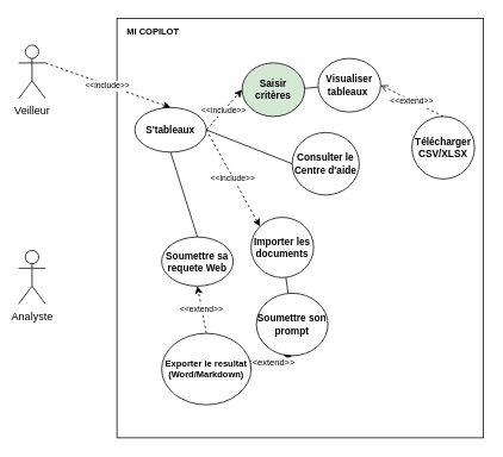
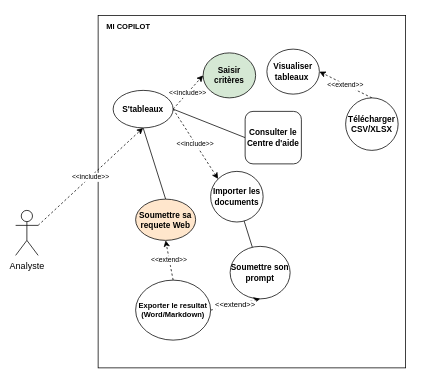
- <mxCell id="4" value="Veilleur" style="shape=umlActor;verticalLabelPosition=bottom;verticalAlign=top;html=1;outlineConnect=0;" parent="1" vertex="1"><mxGeometry x="20" y="50" width="30" height="60" as="geometry" /></mxCell>
- <mxCell id="3" value="&lt;&lt;include&gt;&gt;" style="edgeStyle=none;exitX=1;exitY=0.333;exitDx=0;exitDy=0;exitPerimeter=0;entryX=0.5;entryY=0;entryDx=0;entryDy=0;labelBorderColor=none;dashed=1;fontSize=9;" parent="1" source="4" target="11" edge="1"><mxGeometry x="-0.006" relative="1" as="geometry"><mxPoint as="offset" /></mxGeometry></mxCell>
- <mxCell id="19" value="" style="edgeStyle=none;html=1;endArrow=none;endFill=0;" edge="1" parent="1" source="20" target="22"><mxGeometry relative="1" as="geometry" /></mxCell>
- <mxCell id="21" value="&lt;&lt;extend&gt;&gt;" style="edgeStyle=none;exitX=0.5;exitY=0;exitDx=0;exitDy=0;entryX=1;entryY=0.5;entryDx=0;entryDy=0;dashed=1;fontSize=9;endArrow=open;" edge="1" parent="1" source="23" target="22"><mxGeometry relative="1" as="geometry" /></mxCell>
+ <mxCell id="21" value="&lt;&lt;extend&gt;&gt;" style="edgeStyle=none;exitX=0.5;exitY=0;exitDx=0;exitDy=0;entryX=1;entryY=0.5;entryDx=0;entryDy=0;dashed=1;fontSize=9;" edge="1" parent="1" source="23" target="22"><mxGeometry relative="1" as="geometry" /></mxCell>
- <mxCell id="25" value="Consulter le Centre d'aide" style="ellipse;whiteSpace=wrap;html=1;fontStyle=1;fontSize=11;" vertex="1" parent="1"><mxGeometry x="326" y="148" width="75" height="70" as="geometry" /></mxCell>
+ <mxCell id="25" value="Consulter le Centre d'aide" style="whiteSpace=wrap;html=1;fontStyle=1;fontSize=11;rounded=1;" vertex="1" parent="1"><mxGeometry x="326" y="148" width="75" height="70" as="geometry" /></mxCell>
+ <mxCell id="5" value="&lt;&lt;include&gt;&gt;" style="edgeStyle=none;exitX=1;exitY=0.333;exitDx=0;exitDy=0;exitPerimeter=0;entryX=0.5;entryY=1;entryDx=0;entryDy=0;dashed=1;fontSize=9;" parent="1" source="6" target="11" edge="1"><mxGeometry x="0.002" relative="1" as="geometry"><mxPoint x="110" y="192.17" as="sourcePoint" /><mxPoint x="180" y="179.996" as="targetPoint" /><mxPoint as="offset" /></mxGeometry></mxCell>
- <mxCell id="14" value="Importer les documents" style="ellipse;whiteSpace=wrap;html=1;fontStyle=1;fontSize=11;" parent="1" vertex="1"><mxGeometry x="280" y="243" width="70" height="67.5" as="geometry" /></mxCell>
+ <mxCell id="14" value="Importer les documents" style="ellipse;whiteSpace=wrap;html=1;fontStyle=1;fontSize=11;" parent="1" vertex="1"><mxGeometry x="280" y="228" width="70" height="67.5" as="geometry" /></mxCell>
- <mxCell id="12" value="Soumettre sa requete Web" style="ellipse;whiteSpace=wrap;html=1;fontSize=11;fontStyle=1" parent="1" vertex="1"><mxGeometry x="180" y="265" width="80" height="55" as="geometry" /></mxCell>
+ <mxCell id="12" value="Soumettre sa requete Web" style="ellipse;whiteSpace=wrap;html=1;fontSize=11;fontStyle=1;fillColor=#ffe6cc;" parent="1" vertex="1"><mxGeometry x="180" y="265" width="80" height="55" as="geometry" /></mxCell>
- <mxCell id="15" value="Soumettre son prompt" style="ellipse;whiteSpace=wrap;html=1;fontSize=11;fontStyle=1" parent="1" vertex="1"><mxGeometry x="286" y="328" width="80" height="70" as="geometry" /></mxCell>
+ <mxCell id="15" value="Soumettre son prompt" style="ellipse;whiteSpace=wrap;html=1;fontSize=11;fontStyle=1" parent="1" vertex="1"><mxGeometry x="306" y="328" width="80" height="70" as="geometry" /></mxCell>
